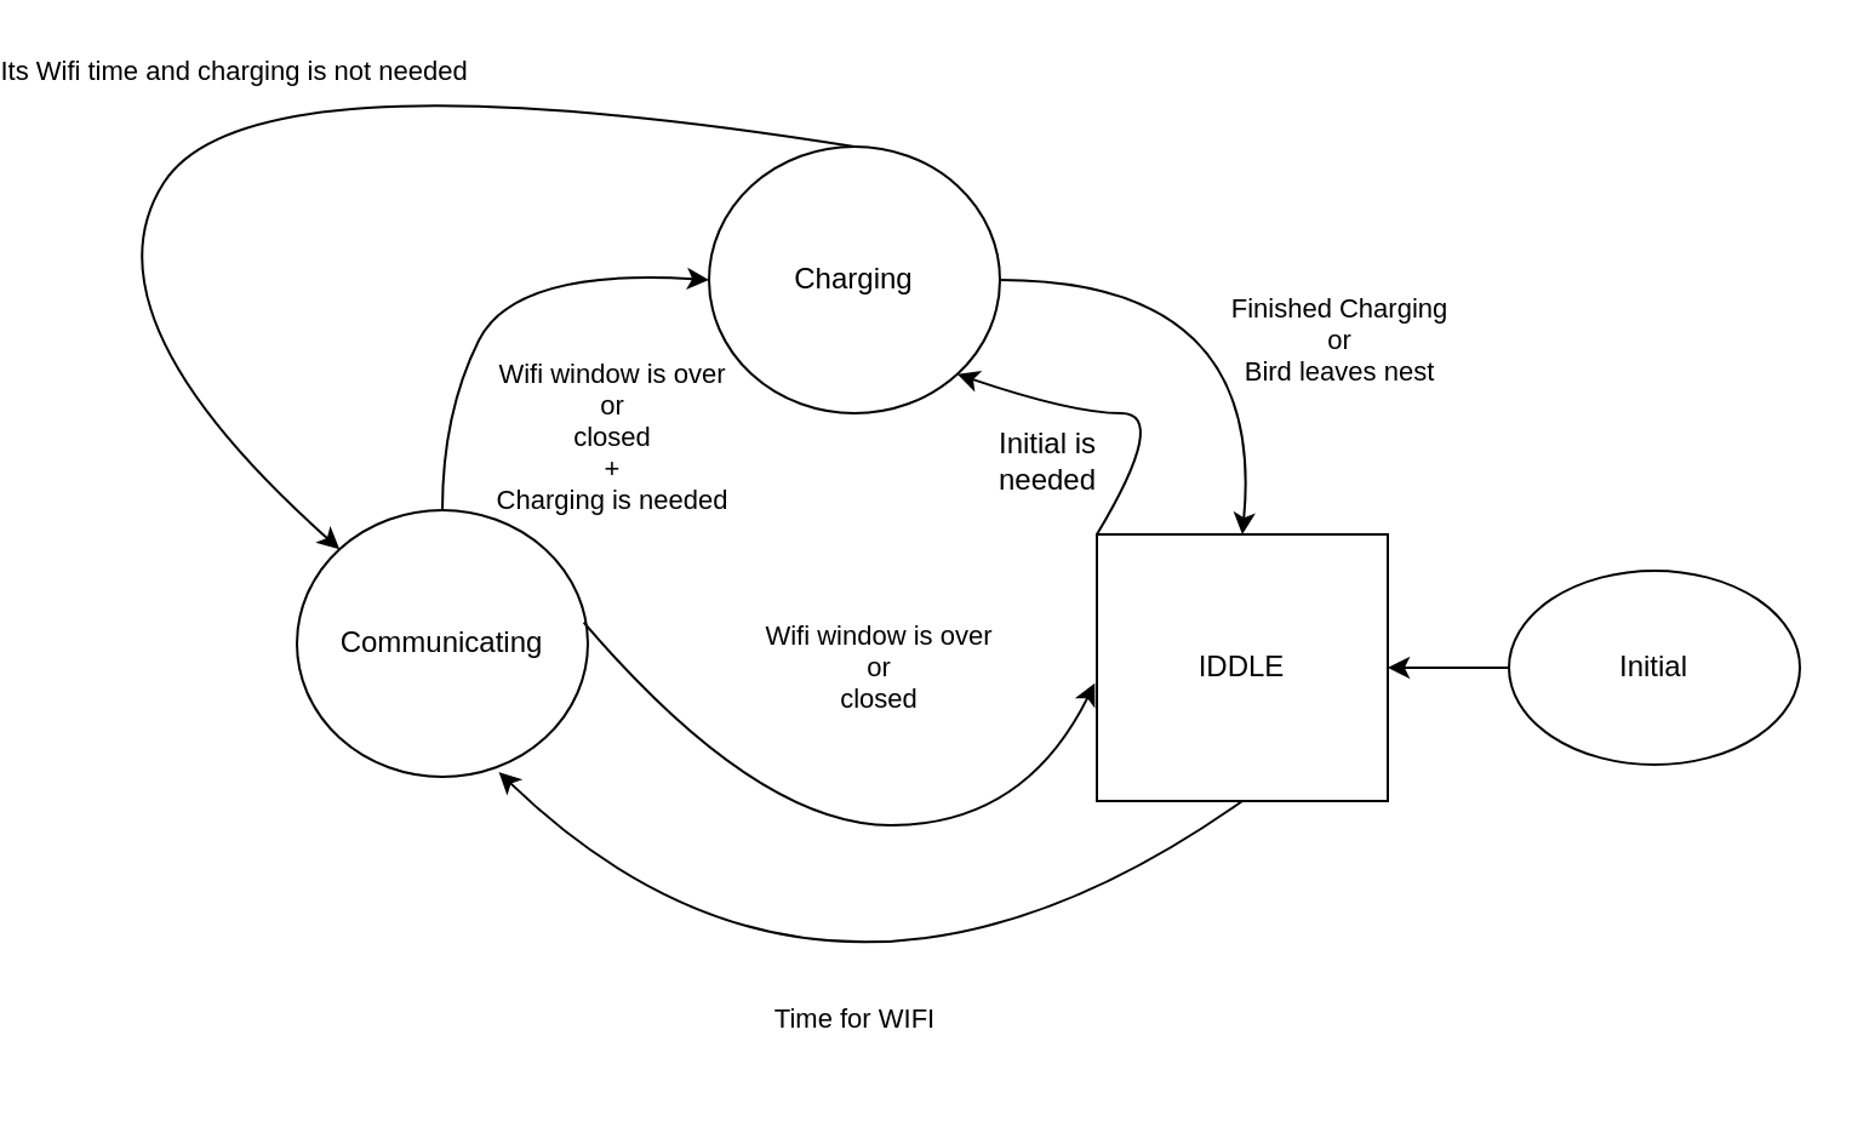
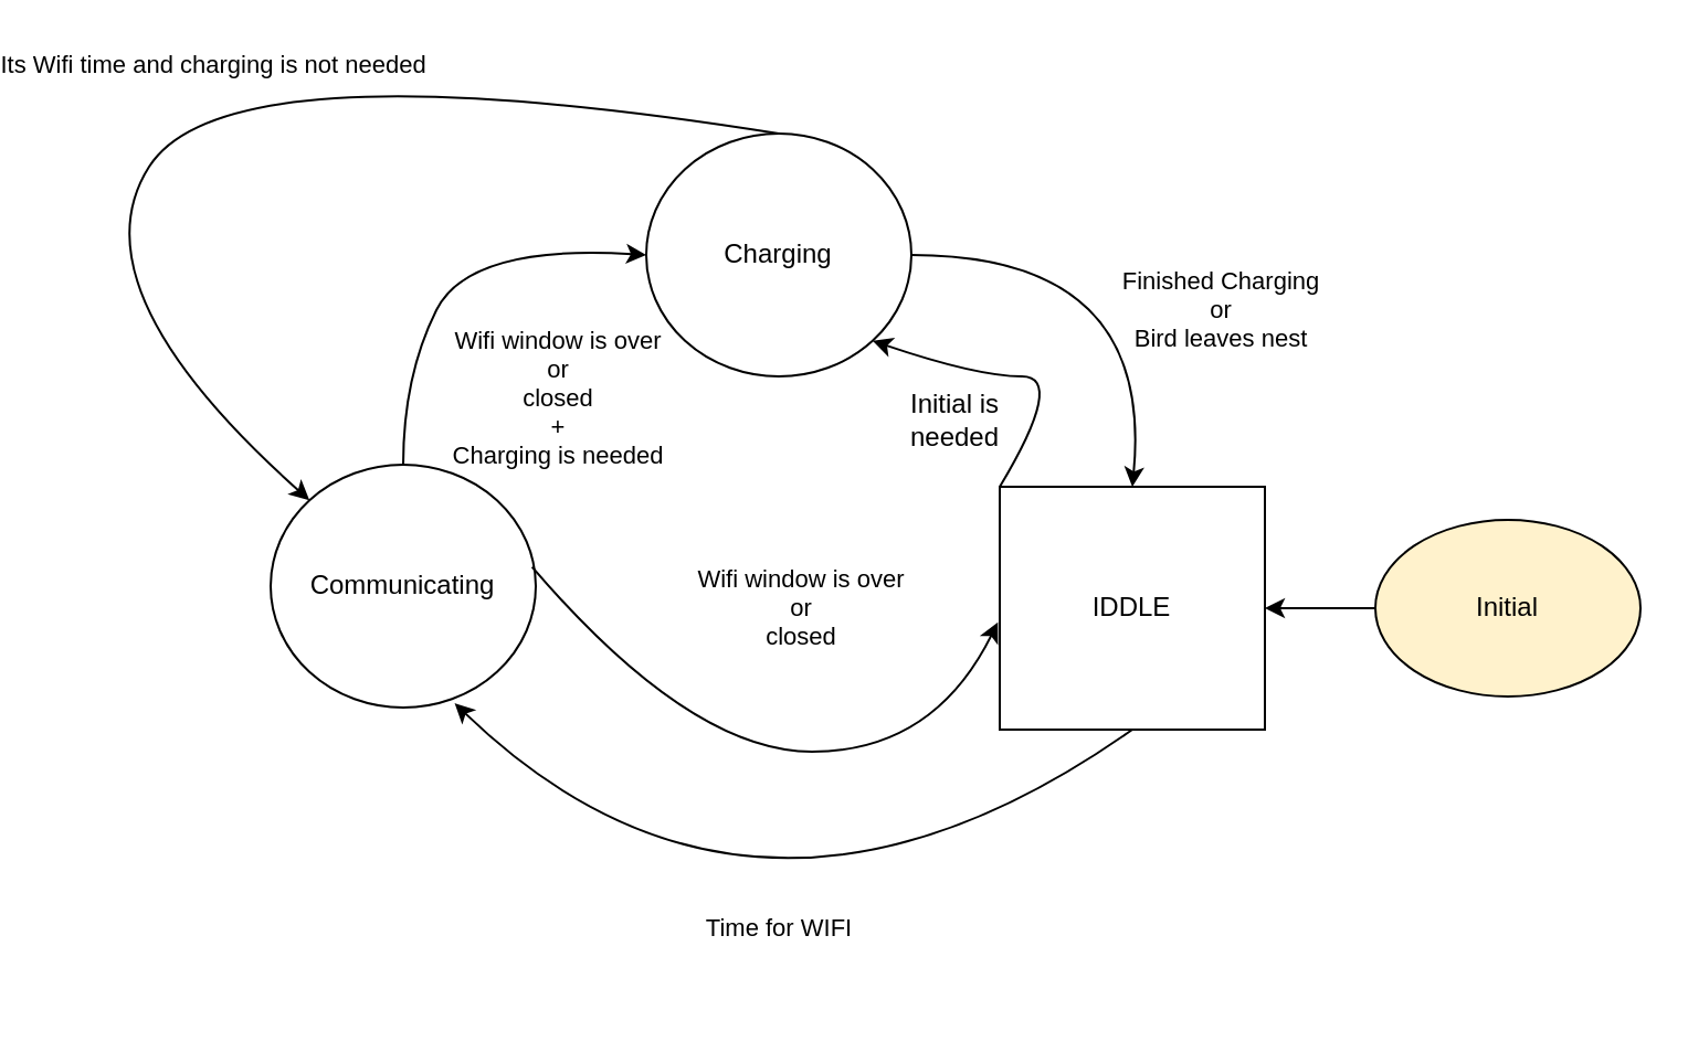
- <mxCell id="13" value="Initial" style="ellipse;whiteSpace=wrap;html=1;" vertex="1" parent="1"><mxGeometry x="610" y="235" width="120" height="80" as="geometry" /></mxCell>
+ <mxCell id="13" value="Initial" style="ellipse;whiteSpace=wrap;html=1;fillColor=#fff2cc;" vertex="1" parent="1"><mxGeometry x="610" y="235" width="120" height="80" as="geometry" /></mxCell>
